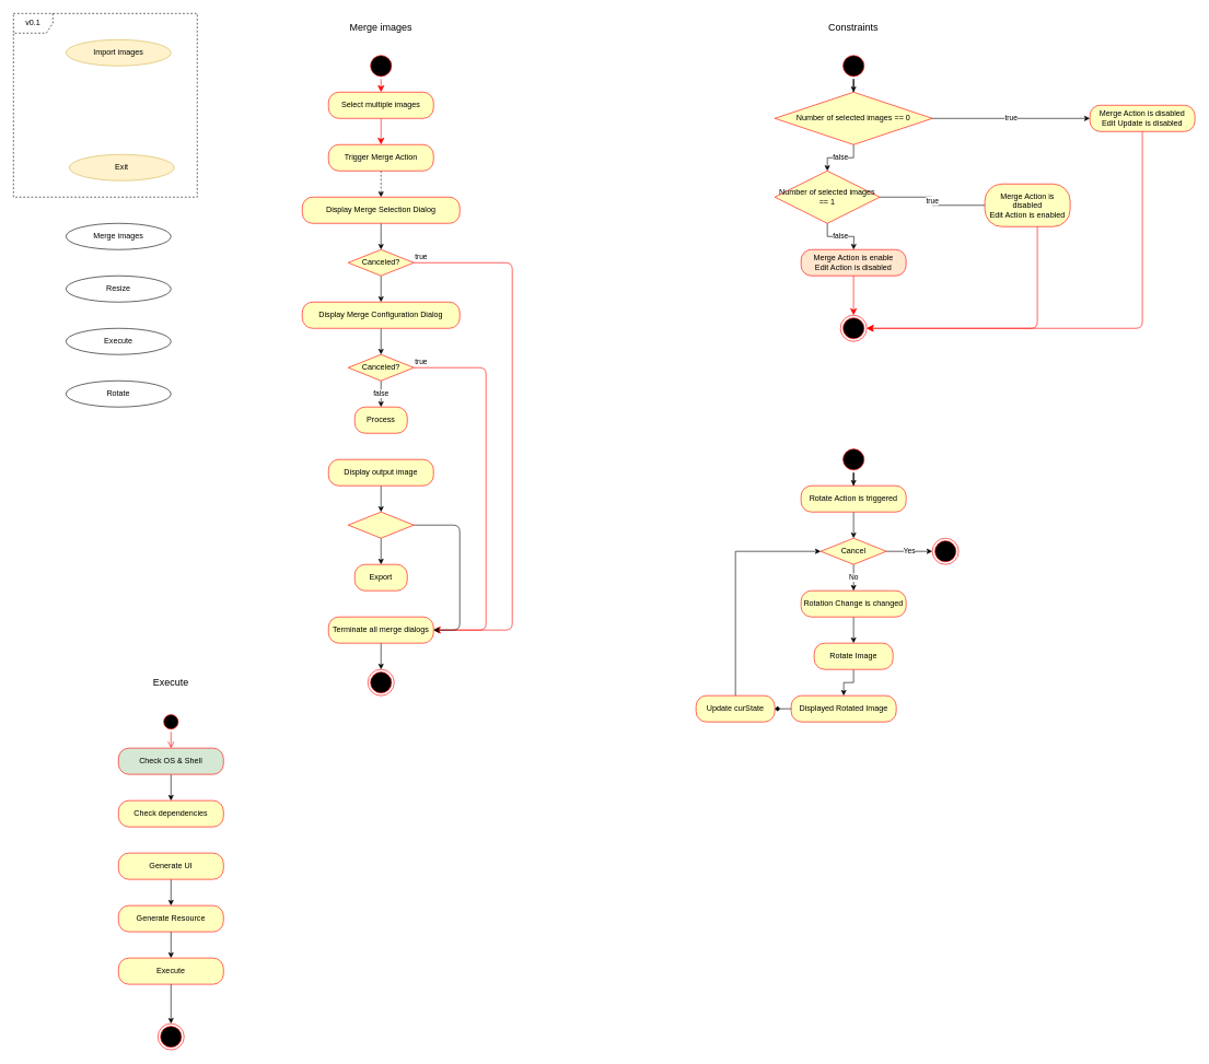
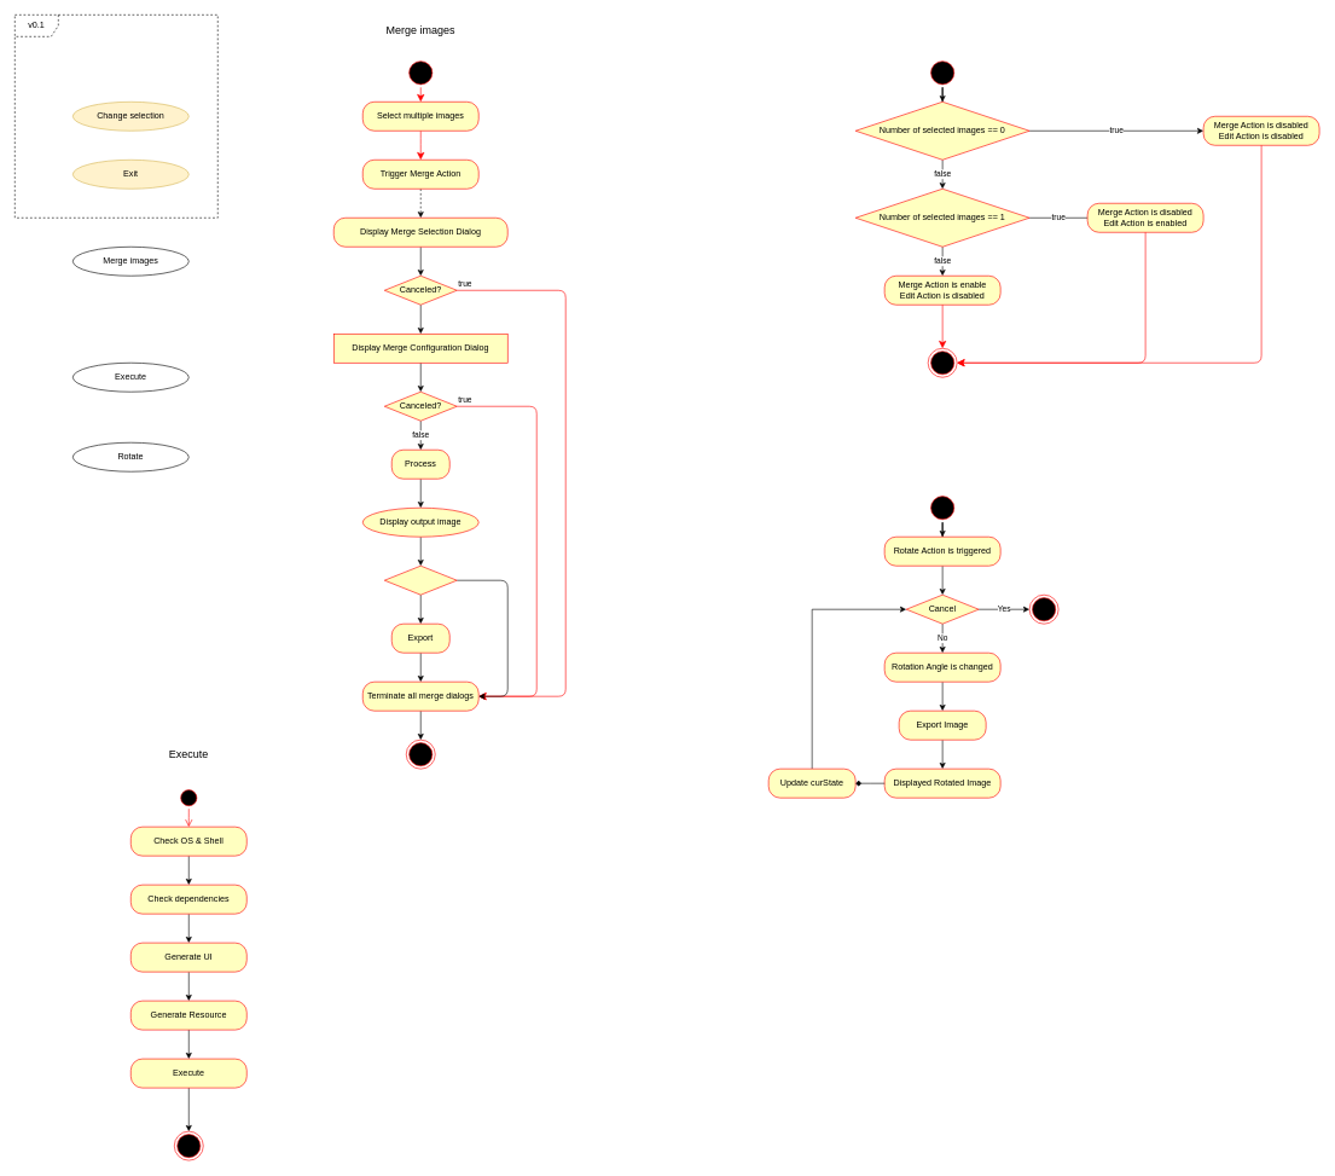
- <mxCell id="37" value="Constraints" style="rounded=0;whiteSpace=wrap;html=1;fontSize=15;strokeColor=none;fillColor=none;" parent="1" vertex="1"><mxGeometry x="1220" y="20" width="160" height="40" as="geometry" /></mxCell>
- <mxCell id="18" value="Import images" style="ellipse;whiteSpace=wrap;html=1;fillColor=#fff2cc;strokeColor=#d6b656;" parent="1" vertex="1"><mxGeometry x="100" y="60" width="160" height="40" as="geometry" /></mxCell>
+ <mxCell id="19" value="Change selection" style="ellipse;whiteSpace=wrap;html=1;fillColor=#fff2cc;strokeColor=#d6b656;" parent="1" vertex="1"><mxGeometry x="100" y="140" width="160" height="40" as="geometry" /></mxCell>
- <mxCell id="27" value="Merge Action is disabled&lt;br&gt;Edit Update is disabled" style="rounded=1;whiteSpace=wrap;html=1;arcSize=40;fontColor=#000000;fillColor=#ffffc0;strokeColor=#ff0000;" parent="1" vertex="1"><mxGeometry x="1660" y="160" width="160" height="40" as="geometry" /></mxCell>
+ <mxCell id="27" value="Merge Action is disabled&lt;br&gt;Edit Action is disabled" style="rounded=1;whiteSpace=wrap;html=1;arcSize=40;fontColor=#000000;fillColor=#ffffc0;strokeColor=#ff0000;" parent="1" vertex="1"><mxGeometry x="1660" y="160" width="160" height="40" as="geometry" /></mxCell>
- <mxCell id="20" value="Exit" style="ellipse;whiteSpace=wrap;html=1;fillColor=#fff2cc;strokeColor=#d6b656;" parent="1" vertex="1"><mxGeometry x="105" y="235" width="160" height="40" as="geometry" /></mxCell>
+ <mxCell id="20" value="Exit" style="ellipse;whiteSpace=wrap;html=1;fillColor=#fff2cc;strokeColor=#d6b656;" parent="1" vertex="1"><mxGeometry x="100" y="220" width="160" height="40" as="geometry" /></mxCell>
- <mxCell id="31" value="Number of selected images == 1" style="rhombus;whiteSpace=wrap;html=1;fillColor=#ffffc0;strokeColor=#ff0000;" parent="1" vertex="1"><mxGeometry x="1180" y="260" width="160" height="80" as="geometry" /></mxCell>
+ <mxCell id="31" value="Number of selected images == 1" style="rhombus;whiteSpace=wrap;html=1;fillColor=#ffffc0;strokeColor=#ff0000;" parent="1" vertex="1"><mxGeometry x="1180" y="260" width="240" height="80" as="geometry" /></mxCell>
- <mxCell id="32" value="Merge Action is disabled&lt;br&gt;Edit Action is enabled" style="rounded=1;whiteSpace=wrap;html=1;arcSize=40;fontColor=#000000;fillColor=#ffffc0;strokeColor=#ff0000;" parent="1" vertex="1"><mxGeometry x="1500" y="280" width="130" height="65" as="geometry" /></mxCell>
+ <mxCell id="32" value="Merge Action is disabled&lt;br&gt;Edit Action is enabled" style="rounded=1;whiteSpace=wrap;html=1;arcSize=40;fontColor=#000000;fillColor=#ffffc0;strokeColor=#ff0000;" parent="1" vertex="1"><mxGeometry x="1500" y="280" width="160" height="40" as="geometry" /></mxCell>
- <mxCell id="34" value="Merge Action is enable&lt;br&gt;Edit Action is disabled" style="rounded=1;whiteSpace=wrap;html=1;arcSize=40;fontColor=#000000;fillColor=#ffe6cc;strokeColor=#ff0000;" parent="1" vertex="1"><mxGeometry x="1220" y="380" width="160" height="40" as="geometry" /></mxCell>
+ <mxCell id="34" value="Merge Action is enable&lt;br&gt;Edit Action is disabled" style="rounded=1;whiteSpace=wrap;html=1;arcSize=40;fontColor=#000000;fillColor=#ffffc0;strokeColor=#ff0000;" parent="1" vertex="1"><mxGeometry x="1220" y="380" width="160" height="40" as="geometry" /></mxCell>
- <mxCell id="53" value="Resize" style="ellipse;whiteSpace=wrap;html=1;" parent="1" vertex="1"><mxGeometry x="100" y="420" width="160" height="40" as="geometry" /></mxCell>
- <mxCell id="39" value="Display Merge Configuration Dialog" style="rounded=1;whiteSpace=wrap;html=1;arcSize=40;fontColor=#000000;fillColor=#ffffc0;strokeColor=#ff0000;" parent="1" vertex="1"><mxGeometry x="460" y="460" width="240" height="40" as="geometry" /></mxCell>
+ <mxCell id="39" value="Display Merge Configuration Dialog" style="whiteSpace=wrap;html=1;arcSize=40;fontColor=#000000;fillColor=#ffffc0;strokeColor=#ff0000;rounded=0;" parent="1" vertex="1"><mxGeometry x="460" y="460" width="240" height="40" as="geometry" /></mxCell>
- <mxCell id="69" value="Rotate" style="ellipse;whiteSpace=wrap;html=1;" parent="1" vertex="1"><mxGeometry x="100" y="580" width="160" height="40" as="geometry" /></mxCell>
+ <mxCell id="69" value="Rotate" style="ellipse;whiteSpace=wrap;html=1;" parent="1" vertex="1"><mxGeometry x="100" y="610" width="160" height="40" as="geometry" /></mxCell>
+ <mxCell id="42" style="edgeStyle=orthogonalEdgeStyle;rounded=0;orthogonalLoop=1;jettySize=auto;html=1;entryX=0.5;entryY=0;entryDx=0;entryDy=0;endArrow=classic;endFill=1;" parent="1" source="43" target="45" edge="1"><mxGeometry relative="1" as="geometry" /></mxCell>
- <mxCell id="45" value="Display output image" style="rounded=1;whiteSpace=wrap;html=1;arcSize=40;fontColor=#000000;fillColor=#ffffc0;strokeColor=#ff0000;" parent="1" vertex="1"><mxGeometry x="500" y="700" width="160" height="40" as="geometry" /></mxCell>
+ <mxCell id="45" value="Display output image" style="ellipse;whiteSpace=wrap;html=1;arcSize=40;fontColor=#000000;fillColor=#ffffc0;strokeColor=#ff0000;" parent="1" vertex="1"><mxGeometry x="500" y="700" width="160" height="40" as="geometry" /></mxCell>
- <mxCell id="75" value="Rotation Change is changed" style="rounded=1;whiteSpace=wrap;html=1;arcSize=40;fontColor=#000000;fillColor=#ffffc0;strokeColor=#ff0000;" vertex="1" parent="1"><mxGeometry x="1220" y="900" width="160" height="40" as="geometry" /></mxCell>
+ <mxCell id="75" value="Rotation Angle is changed" style="rounded=1;whiteSpace=wrap;html=1;arcSize=40;fontColor=#000000;fillColor=#ffffc0;strokeColor=#ff0000;" vertex="1" parent="1"><mxGeometry x="1220" y="900" width="160" height="40" as="geometry" /></mxCell>
+ <mxCell id="49" style="edgeStyle=orthogonalEdgeStyle;rounded=0;orthogonalLoop=1;jettySize=auto;html=1;entryX=0.5;entryY=0;entryDx=0;entryDy=0;endArrow=classic;endFill=1;" parent="1" source="50" target="52" edge="1"><mxGeometry relative="1" as="geometry" /></mxCell>
- <mxCell id="80" value="Rotate Image" style="rounded=1;whiteSpace=wrap;html=1;arcSize=40;fontColor=#000000;fillColor=#ffffc0;strokeColor=#ff0000;" vertex="1" parent="1"><mxGeometry x="1240" y="980" width="120" height="40" as="geometry" /></mxCell>
+ <mxCell id="80" value="Export Image" style="rounded=1;whiteSpace=wrap;html=1;arcSize=40;fontColor=#000000;fillColor=#ffffc0;strokeColor=#ff0000;" vertex="1" parent="1"><mxGeometry x="1240" y="980" width="120" height="40" as="geometry" /></mxCell>
- <mxCell id="83" value="Displayed Rotated Image" style="rounded=1;whiteSpace=wrap;html=1;arcSize=40;fontColor=#000000;fillColor=#ffffc0;strokeColor=#ff0000;" vertex="1" parent="1"><mxGeometry x="1205" y="1060" width="160" height="40" as="geometry" /></mxCell>
+ <mxCell id="83" value="Displayed Rotated Image" style="rounded=1;whiteSpace=wrap;html=1;arcSize=40;fontColor=#000000;fillColor=#ffffc0;strokeColor=#ff0000;" vertex="1" parent="1"><mxGeometry x="1220" y="1060" width="160" height="40" as="geometry" /></mxCell>
- <mxCell id="58" value="Check OS &amp;amp; Shell" style="rounded=1;whiteSpace=wrap;html=1;arcSize=40;fontColor=#000000;fillColor=#d5e8d4;strokeColor=#ff0000;" parent="1" vertex="1"><mxGeometry x="180" y="1140" width="160" height="40" as="geometry" /></mxCell>
+ <mxCell id="58" value="Check OS &amp;amp; Shell" style="rounded=1;whiteSpace=wrap;html=1;arcSize=40;fontColor=#000000;fillColor=#ffffc0;strokeColor=#ff0000;" parent="1" vertex="1"><mxGeometry x="180" y="1140" width="160" height="40" as="geometry" /></mxCell>
+ <mxCell id="59" style="edgeStyle=orthogonalEdgeStyle;rounded=0;orthogonalLoop=1;jettySize=auto;html=1;entryX=0.5;entryY=0;entryDx=0;entryDy=0;" parent="1" source="60" target="62" edge="1"><mxGeometry relative="1" as="geometry" /></mxCell>
